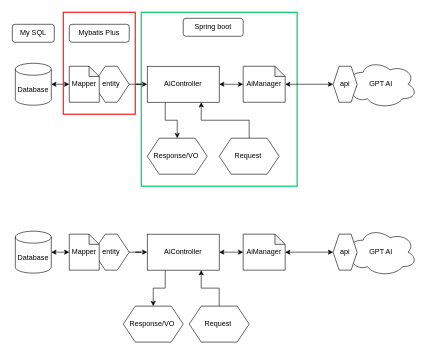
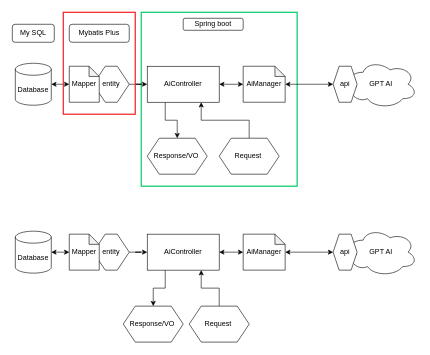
- <mxCell id="36" value="Spring boot" style="rounded=1;whiteSpace=wrap;html=1;" vertex="1" parent="1"><mxGeometry x="305" y="30" width="100" height="30" as="geometry" /></mxCell>
+ <mxCell id="36" value="Spring boot" style="rounded=1;whiteSpace=wrap;html=1;" vertex="1" parent="1"><mxGeometry x="305" y="30" width="100" height="20" as="geometry" /></mxCell>
